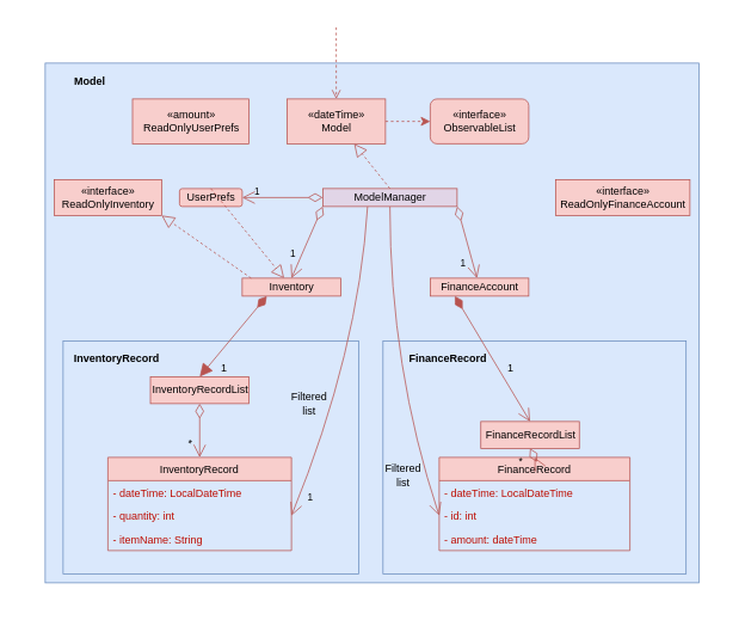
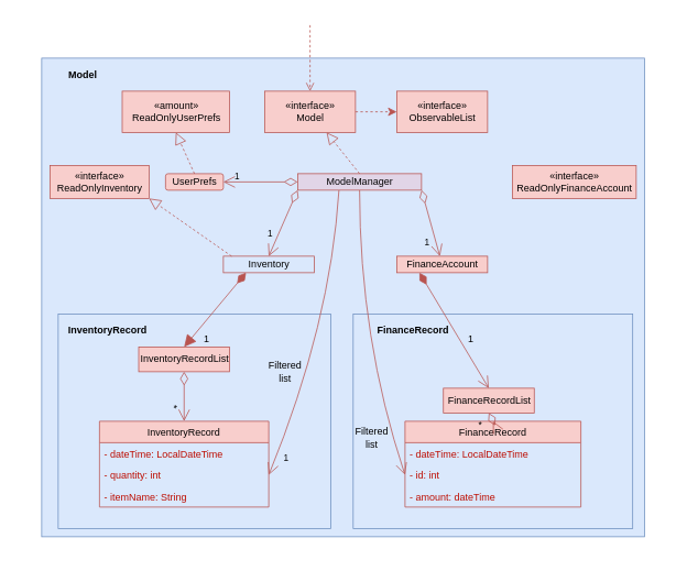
- <mxCell id="7" value="«dateTime»&lt;br&gt;Model" style="html=1;strokeWidth=1;labelBackgroundColor=none;labelBorderColor=none;fillColor=#f8cecc;strokeColor=#b85450;" parent="1" vertex="1"><mxGeometry x="320" y="110" width="110" height="50" as="geometry" /></mxCell>
+ <mxCell id="7" value="«interface»&lt;br&gt;Model" style="html=1;strokeWidth=1;labelBackgroundColor=none;labelBorderColor=none;fillColor=#f8cecc;strokeColor=#b85450;" parent="1" vertex="1"><mxGeometry x="320" y="110" width="110" height="50" as="geometry" /></mxCell>
- <mxCell id="8" value="«interface»&lt;br&gt;ObservableList" style="html=1;strokeWidth=1;labelBackgroundColor=none;labelBorderColor=none;fillColor=#f8cecc;strokeColor=#b85450;rounded=1;" parent="1" vertex="1"><mxGeometry x="480" y="110" width="110" height="50" as="geometry" /></mxCell>
+ <mxCell id="8" value="«interface»&lt;br&gt;ObservableList" style="html=1;strokeWidth=1;labelBackgroundColor=none;labelBorderColor=none;fillColor=#f8cecc;strokeColor=#b85450;" parent="1" vertex="1"><mxGeometry x="480" y="110" width="110" height="50" as="geometry" /></mxCell>
- <mxCell id="19" value="" style="endArrow=block;dashed=1;endFill=0;endSize=12;html=1;exitX=0.5;exitY=0;exitDx=0;exitDy=0;fontColor=#BD0D00;labelBackgroundColor=none;labelBorderColor=none;fillColor=#f8cecc;strokeColor=#b85450;" parent="1" source="18" target="20" edge="1"><mxGeometry width="160" relative="1" as="geometry"><mxPoint x="240" y="310" as="sourcePoint" /><mxPoint x="209" y="145" as="targetPoint" /></mxGeometry></mxCell>
+ <mxCell id="19" value="" style="endArrow=block;dashed=1;endFill=0;endSize=12;html=1;exitX=0.5;exitY=0;exitDx=0;exitDy=0;fontColor=#BD0D00;labelBackgroundColor=none;labelBorderColor=none;fillColor=#f8cecc;strokeColor=#b85450;entryX=0.5;entryY=1;entryDx=0;entryDy=0;" parent="1" source="18" target="51" edge="1"><mxGeometry width="160" relative="1" as="geometry"><mxPoint x="240" y="310" as="sourcePoint" /><mxPoint x="209" y="145" as="targetPoint" /></mxGeometry></mxCell>
- <mxCell id="20" value="Inventory" style="html=1;labelBackgroundColor=none;labelBorderColor=none;fillColor=#f8cecc;strokeColor=#b85450;" parent="1" vertex="1"><mxGeometry x="270" y="310" width="110" height="20" as="geometry" /></mxCell>
+ <mxCell id="20" value="Inventory" style="html=1;labelBackgroundColor=none;labelBorderColor=none;fillColor=#dae8fc;strokeColor=#b85450;" parent="1" vertex="1"><mxGeometry x="270" y="310" width="110" height="20" as="geometry" /></mxCell>
